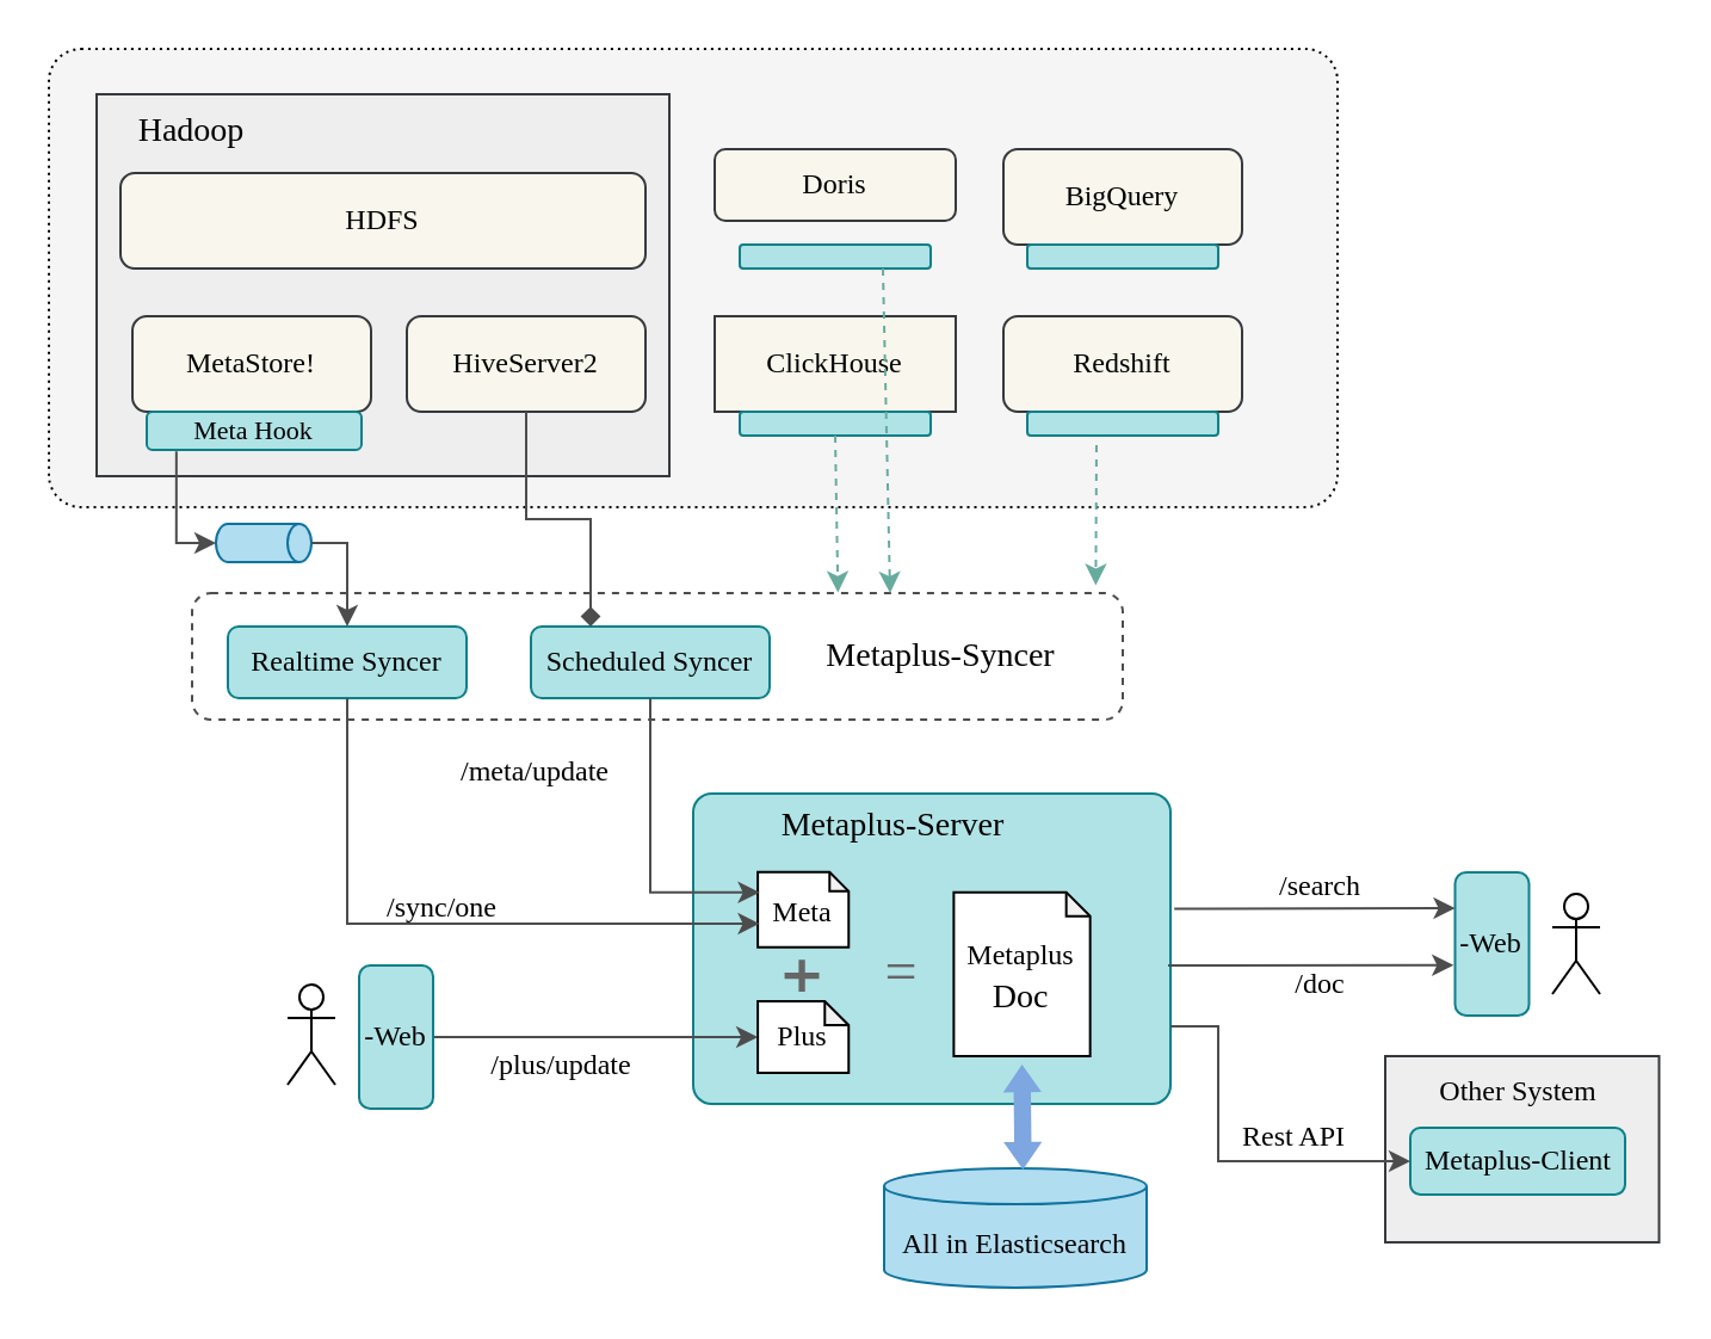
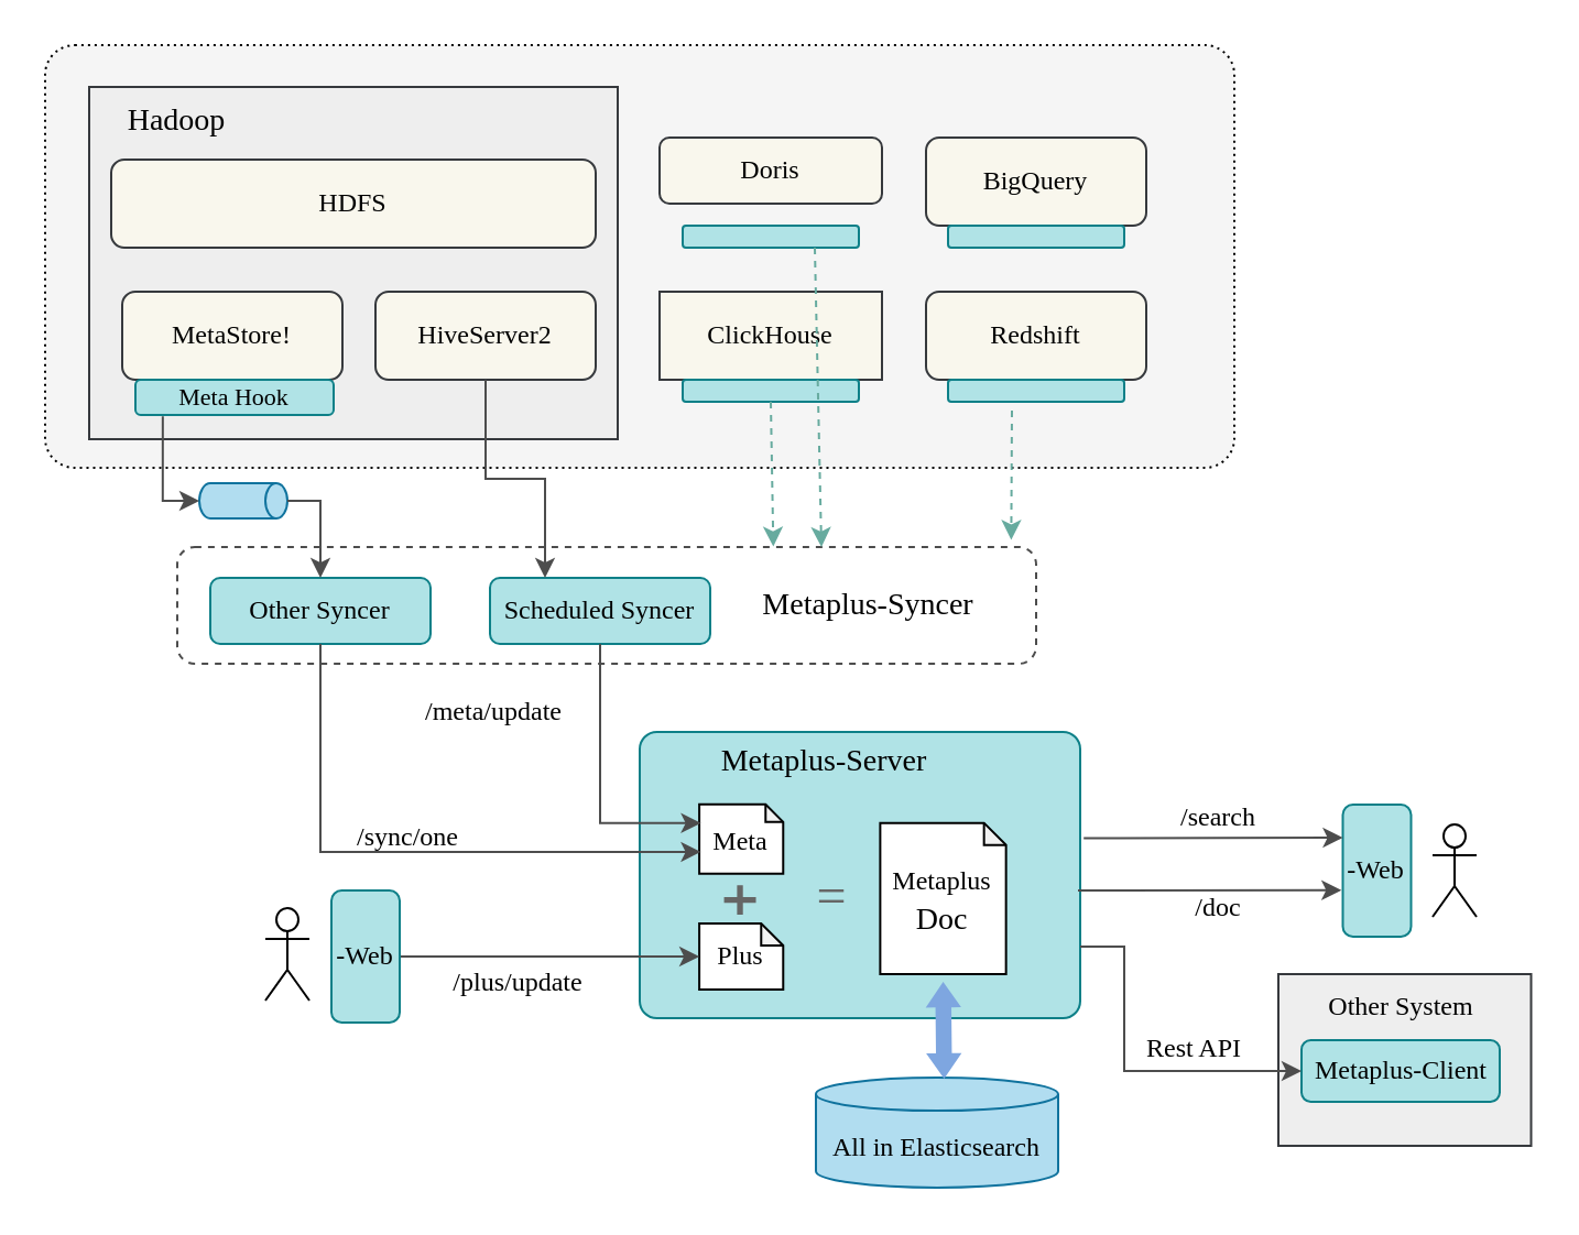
- <mxCell id="28" value="" style="endArrow=diamond;html=1;rounded=0;exitX=0.5;exitY=1;exitDx=0;exitDy=0;entryX=0.25;entryY=0;entryDx=0;entryDy=0;strokeColor=#4D4D4D;edgeStyle=orthogonalEdgeStyle;fontFamily=Times New Roman;" parent="1" source="6" target="14" edge="1"><mxGeometry width="50" height="50" relative="1" as="geometry"><mxPoint x="-140" y="452" as="sourcePoint" /><mxPoint x="-90" y="402" as="targetPoint" /></mxGeometry></mxCell>
+ <mxCell id="28" value="" style="endArrow=classic;html=1;rounded=0;exitX=0.5;exitY=1;exitDx=0;exitDy=0;entryX=0.25;entryY=0;entryDx=0;entryDy=0;strokeColor=#4D4D4D;edgeStyle=orthogonalEdgeStyle;fontFamily=Times New Roman;" parent="1" source="6" target="14" edge="1"><mxGeometry width="50" height="50" relative="1" as="geometry"><mxPoint x="-140" y="452" as="sourcePoint" /><mxPoint x="-90" y="402" as="targetPoint" /></mxGeometry></mxCell>
- <mxCell id="15" value="Realtime&amp;nbsp;&lt;span style=&quot;background-color: transparent; color: light-dark(rgb(0, 0, 0), rgb(255, 255, 255));&quot;&gt;Syncer&lt;/span&gt;" style="rounded=1;whiteSpace=wrap;html=1;fillColor=#b0e3e6;strokeColor=#0e8088;fontFamily=Times New Roman;" parent="1" vertex="1"><mxGeometry x="95" y="262" width="100" height="30" as="geometry" /></mxCell>
+ <mxCell id="15" value="Other&amp;nbsp;&lt;span style=&quot;background-color: transparent; color: light-dark(rgb(0, 0, 0), rgb(255, 255, 255));&quot;&gt;Syncer&lt;/span&gt;" style="rounded=1;whiteSpace=wrap;html=1;fillColor=#b0e3e6;strokeColor=#0e8088;fontFamily=Times New Roman;" parent="1" vertex="1"><mxGeometry x="95" y="262" width="100" height="30" as="geometry" /></mxCell>
